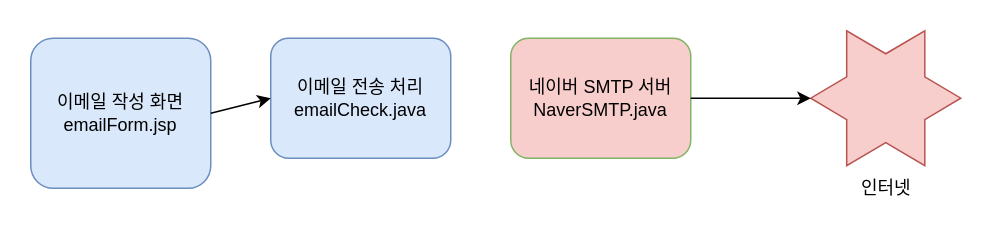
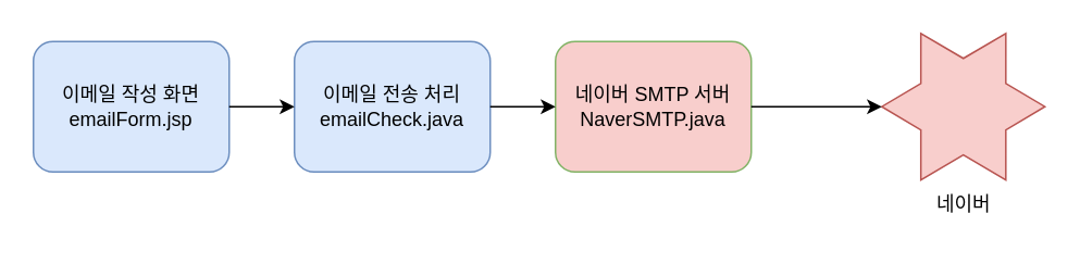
+ <mxCell id="6" value="" style="endArrow=classic;html=1;rounded=0;entryX=0;entryY=0.5;entryDx=0;entryDy=0;exitX=1;exitY=0.5;exitDx=0;exitDy=0;" edge="1" parent="1" target="5" source="3"><mxGeometry width="50" height="50" relative="1" as="geometry"><mxPoint x="300" y="65" as="sourcePoint" /><mxPoint x="350" y="15" as="targetPoint" /></mxGeometry></mxCell>
- <mxCell id="2" value="이메일 작성 화면&lt;br&gt;emailForm.jsp" style="rounded=1;whiteSpace=wrap;html=1;fillColor=#dae8fc;strokeColor=#6c8ebf;" vertex="1" parent="1"><mxGeometry x="20" y="25" width="120" height="100" as="geometry" /></mxCell>
+ <mxCell id="2" value="이메일 작성 화면&lt;br&gt;emailForm.jsp" style="rounded=1;whiteSpace=wrap;html=1;fillColor=#dae8fc;strokeColor=#6c8ebf;" vertex="1" parent="1"><mxGeometry x="20" y="25" width="120" height="80" as="geometry" /></mxCell>
- <mxCell id="8" value="인터넷" style="text;html=1;align=center;verticalAlign=middle;resizable=0;points=[];autosize=1;strokeColor=none;fillColor=none;" vertex="1" parent="1"><mxGeometry x="560" y="110" width="60" height="30" as="geometry" /></mxCell>
+ <mxCell id="8" value="네이버" style="text;html=1;align=center;verticalAlign=middle;resizable=0;points=[];autosize=1;strokeColor=none;fillColor=none;" vertex="1" parent="1"><mxGeometry x="560" y="110" width="60" height="30" as="geometry" /></mxCell>
